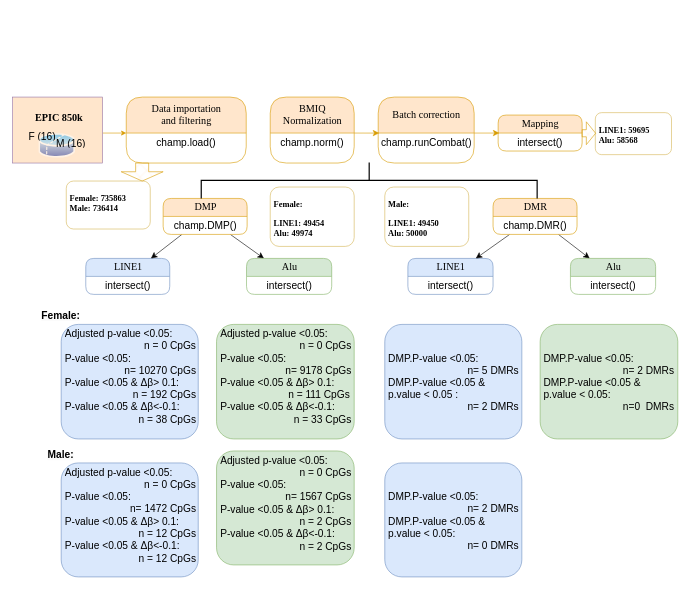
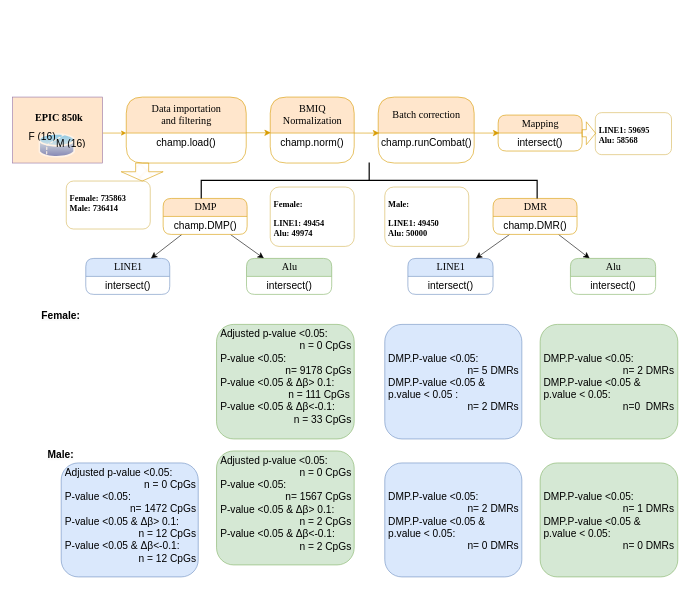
+ <mxCell id="18" style="edgeStyle=none;html=1;labelBackgroundColor=none;startFill=0;startSize=8;endFill=1;endSize=8;fontFamily=Verdana;fontSize=12;entryX=0.007;entryY=-0.012;entryDx=0;entryDy=0;entryPerimeter=0;fillColor=#ffe6cc;strokeColor=#d79b00;exitX=1;exitY=0.542;exitDx=0;exitDy=0;exitPerimeter=0;" parent="1" target="7" edge="1" source="4"><mxGeometry relative="1" as="geometry"><mxPoint x="415" y="211" as="sourcePoint" /><mxPoint x="444" y="210.5" as="targetPoint" /></mxGeometry></mxCell>
- <mxCell id="27" value="&lt;font style=&quot;font-size: 17px;&quot;&gt;Adjusted p-value &amp;lt;0.05: &lt;br&gt;&amp;nbsp; &amp;nbsp; &amp;nbsp; &amp;nbsp; &amp;nbsp; &amp;nbsp; &amp;nbsp; &amp;nbsp; &amp;nbsp; &amp;nbsp; &amp;nbsp; &amp;nbsp; &amp;nbsp; &amp;nbsp; n = 0 CpGs &lt;br&gt;P-value &amp;lt;0.05: &lt;br&gt;&amp;nbsp; &amp;nbsp; &amp;nbsp; &amp;nbsp; &amp;nbsp; &amp;nbsp; &amp;nbsp; &amp;nbsp; &amp;nbsp; &amp;nbsp; &amp;nbsp;n= 10270 CpGs&lt;br&gt;P-value &amp;lt;0.05 &amp;amp; Δβ&amp;gt; 0.1:&lt;br&gt;&amp;nbsp; &amp;nbsp; &amp;nbsp; &amp;nbsp; &amp;nbsp; &amp;nbsp; &amp;nbsp; &amp;nbsp; &amp;nbsp; &amp;nbsp; &amp;nbsp; &amp;nbsp; n = 192 CpGs&lt;br&gt;P-value &amp;lt;0.05 &amp;amp; Δβ&amp;lt;-0.1: &lt;br&gt;&amp;nbsp; &amp;nbsp; &amp;nbsp; &amp;nbsp; &amp;nbsp; &amp;nbsp; &amp;nbsp; &amp;nbsp; &amp;nbsp; &amp;nbsp; &amp;nbsp; &amp;nbsp; &amp;nbsp; n = 38 CpGs&lt;/font&gt;" style="text;html=1;spacingLeft=4;spacingRight=4;whiteSpace=wrap;overflow=hidden;rotatable=0;points=[[0,0.5],[1,0.5]];portConstraint=eastwest;align=left;rounded=1;fillColor=#dae8fc;strokeColor=#6c8ebf;" parent="1" vertex="1"><mxGeometry x="101.5" y="540" width="228.5" height="191" as="geometry" /></mxCell>
+ <mxCell id="43" value="&lt;font style=&quot;font-size: 17px;&quot;&gt;&lt;br&gt;&lt;br&gt;DMP.P-value &amp;lt;0.05: &lt;br&gt;&amp;nbsp; &amp;nbsp; &amp;nbsp; &amp;nbsp; &amp;nbsp; &amp;nbsp; &amp;nbsp; &amp;nbsp; &amp;nbsp; &amp;nbsp; &amp;nbsp; &amp;nbsp; &amp;nbsp; &amp;nbsp; n= 1 DMRs&lt;br style=&quot;border-color: var(--border-color);&quot;&gt;DMP.P-value &amp;lt;0.05 &amp;amp; p.value &amp;lt; 0.05: &lt;br&gt;&amp;nbsp; &amp;nbsp; &amp;nbsp; &amp;nbsp; &amp;nbsp; &amp;nbsp; &amp;nbsp; &amp;nbsp; &amp;nbsp; &amp;nbsp; &amp;nbsp; &amp;nbsp; &amp;nbsp; &amp;nbsp; n= 0 DMRs&lt;/font&gt;" style="text;html=1;spacingLeft=4;spacingRight=4;whiteSpace=wrap;overflow=hidden;rotatable=0;points=[[0,0.5],[1,0.5]];portConstraint=eastwest;align=left;rounded=1;fillColor=#d5e8d4;strokeColor=#82b366;" parent="1" vertex="1"><mxGeometry x="900" y="771" width="229.5" height="190" as="geometry" /></mxCell>
